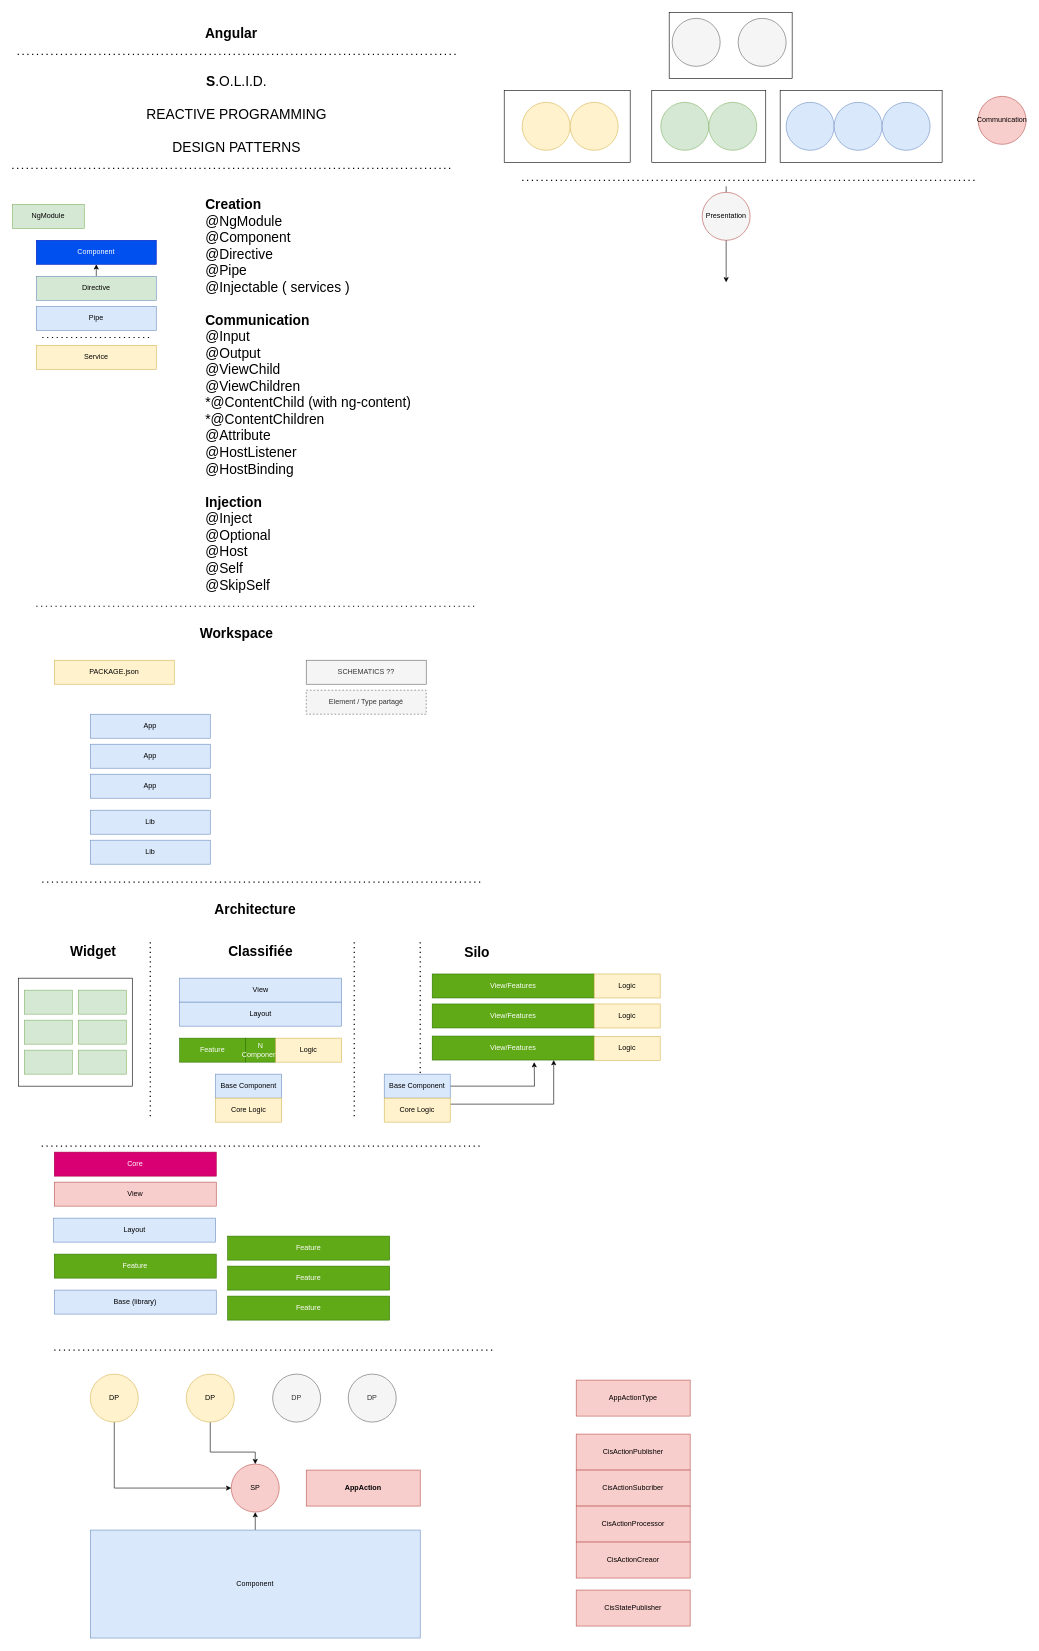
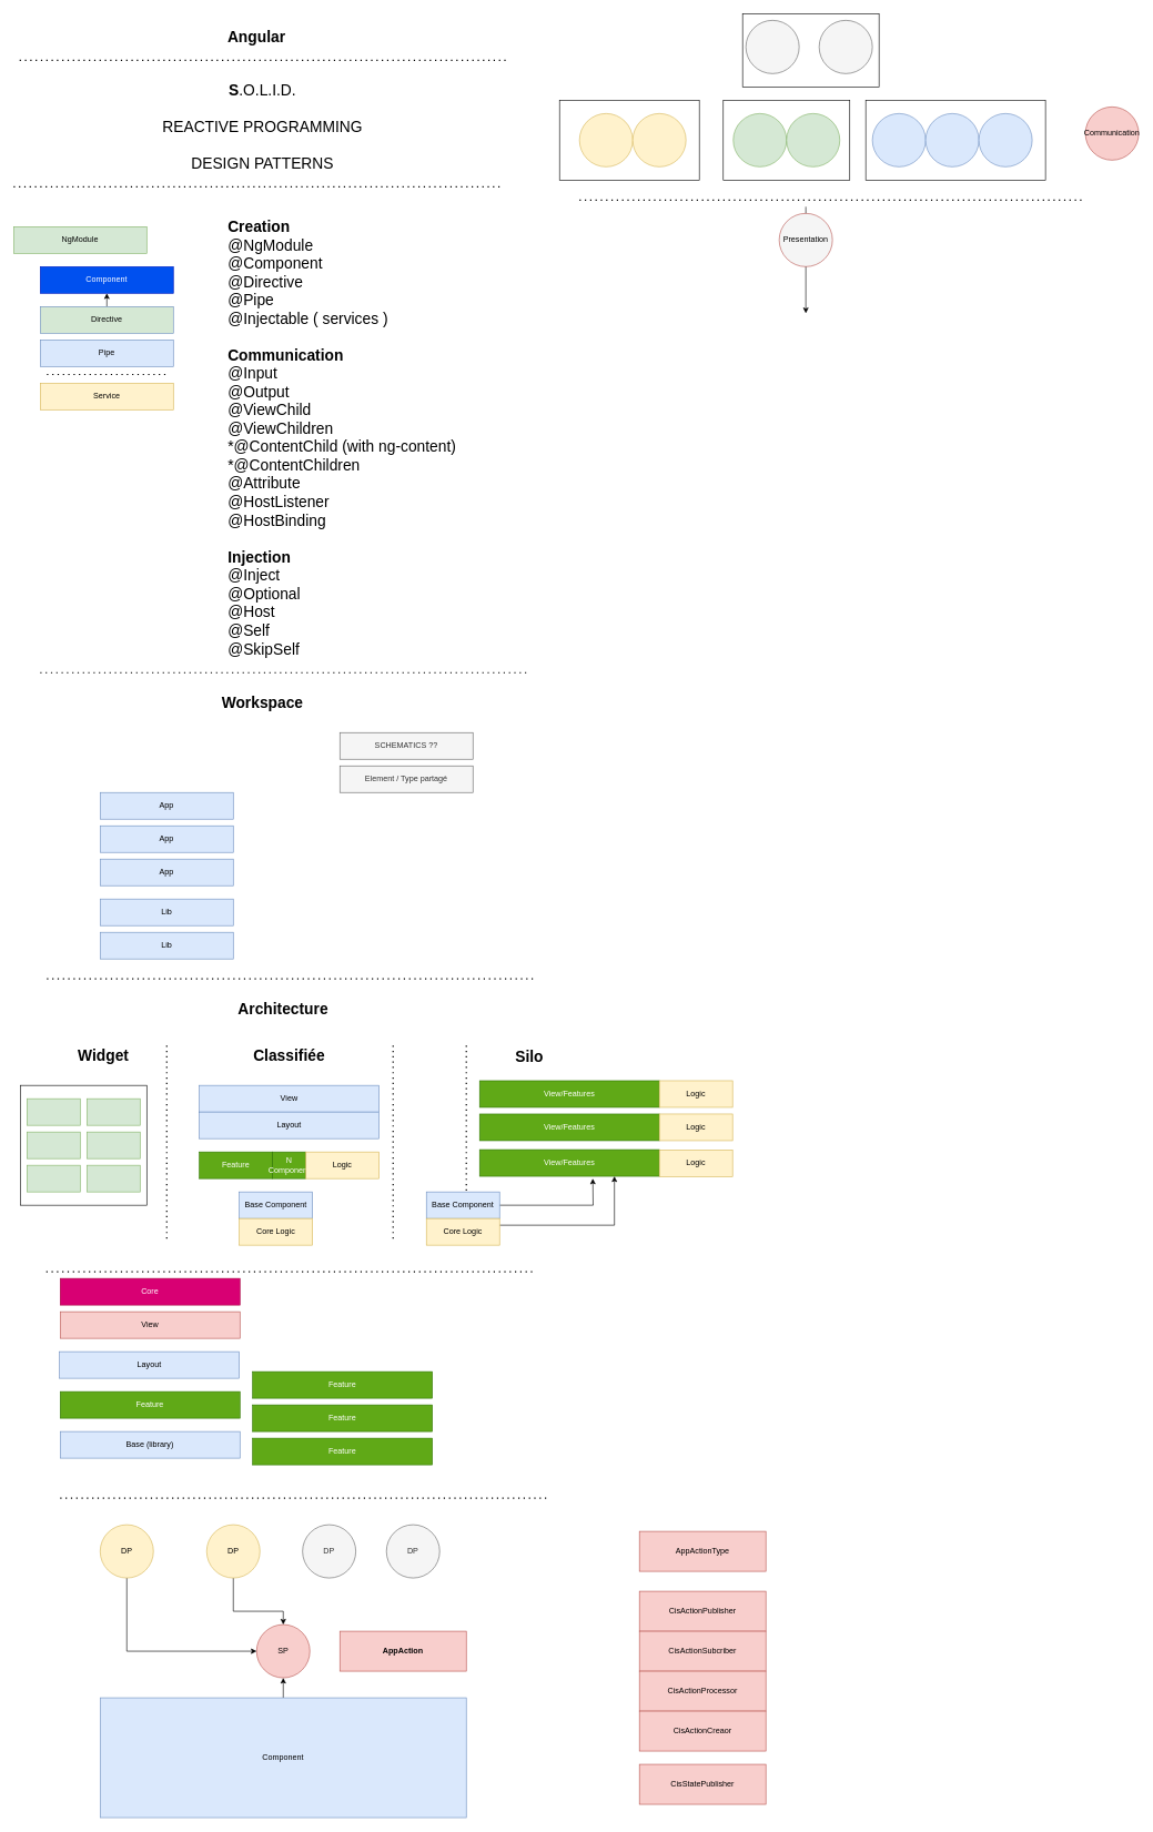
- <mxCell id="7" value="NgModule" style="rounded=0;whiteSpace=wrap;html=1;fillColor=#d5e8d4;strokeColor=#82b366;" parent="1" vertex="1"><mxGeometry x="20" y="340" width="120" height="40" as="geometry" /></mxCell>
+ <mxCell id="7" value="NgModule" style="rounded=0;whiteSpace=wrap;html=1;fillColor=#d5e8d4;strokeColor=#82b366;" parent="1" vertex="1"><mxGeometry x="20" y="340" width="200" height="40" as="geometry" /></mxCell>
- <mxCell id="16" value="PACKAGE.json" style="rounded=0;whiteSpace=wrap;html=1;fillColor=#fff2cc;strokeColor=#d6b656;" parent="1" vertex="1"><mxGeometry x="90" y="1100" width="200" height="40" as="geometry" /></mxCell>
- <mxCell id="23" value="Element / Type partagé" style="rounded=0;whiteSpace=wrap;html=1;fillColor=#f5f5f5;strokeColor=#666666;fontColor=#333333;dashed=1;" parent="1" vertex="1"><mxGeometry x="510" y="1150" width="200" height="40" as="geometry" /></mxCell>
+ <mxCell id="23" value="Element / Type partagé" style="rounded=0;whiteSpace=wrap;html=1;fillColor=#f5f5f5;strokeColor=#666666;fontColor=#333333;" parent="1" vertex="1"><mxGeometry x="510" y="1150" width="200" height="40" as="geometry" /></mxCell>
